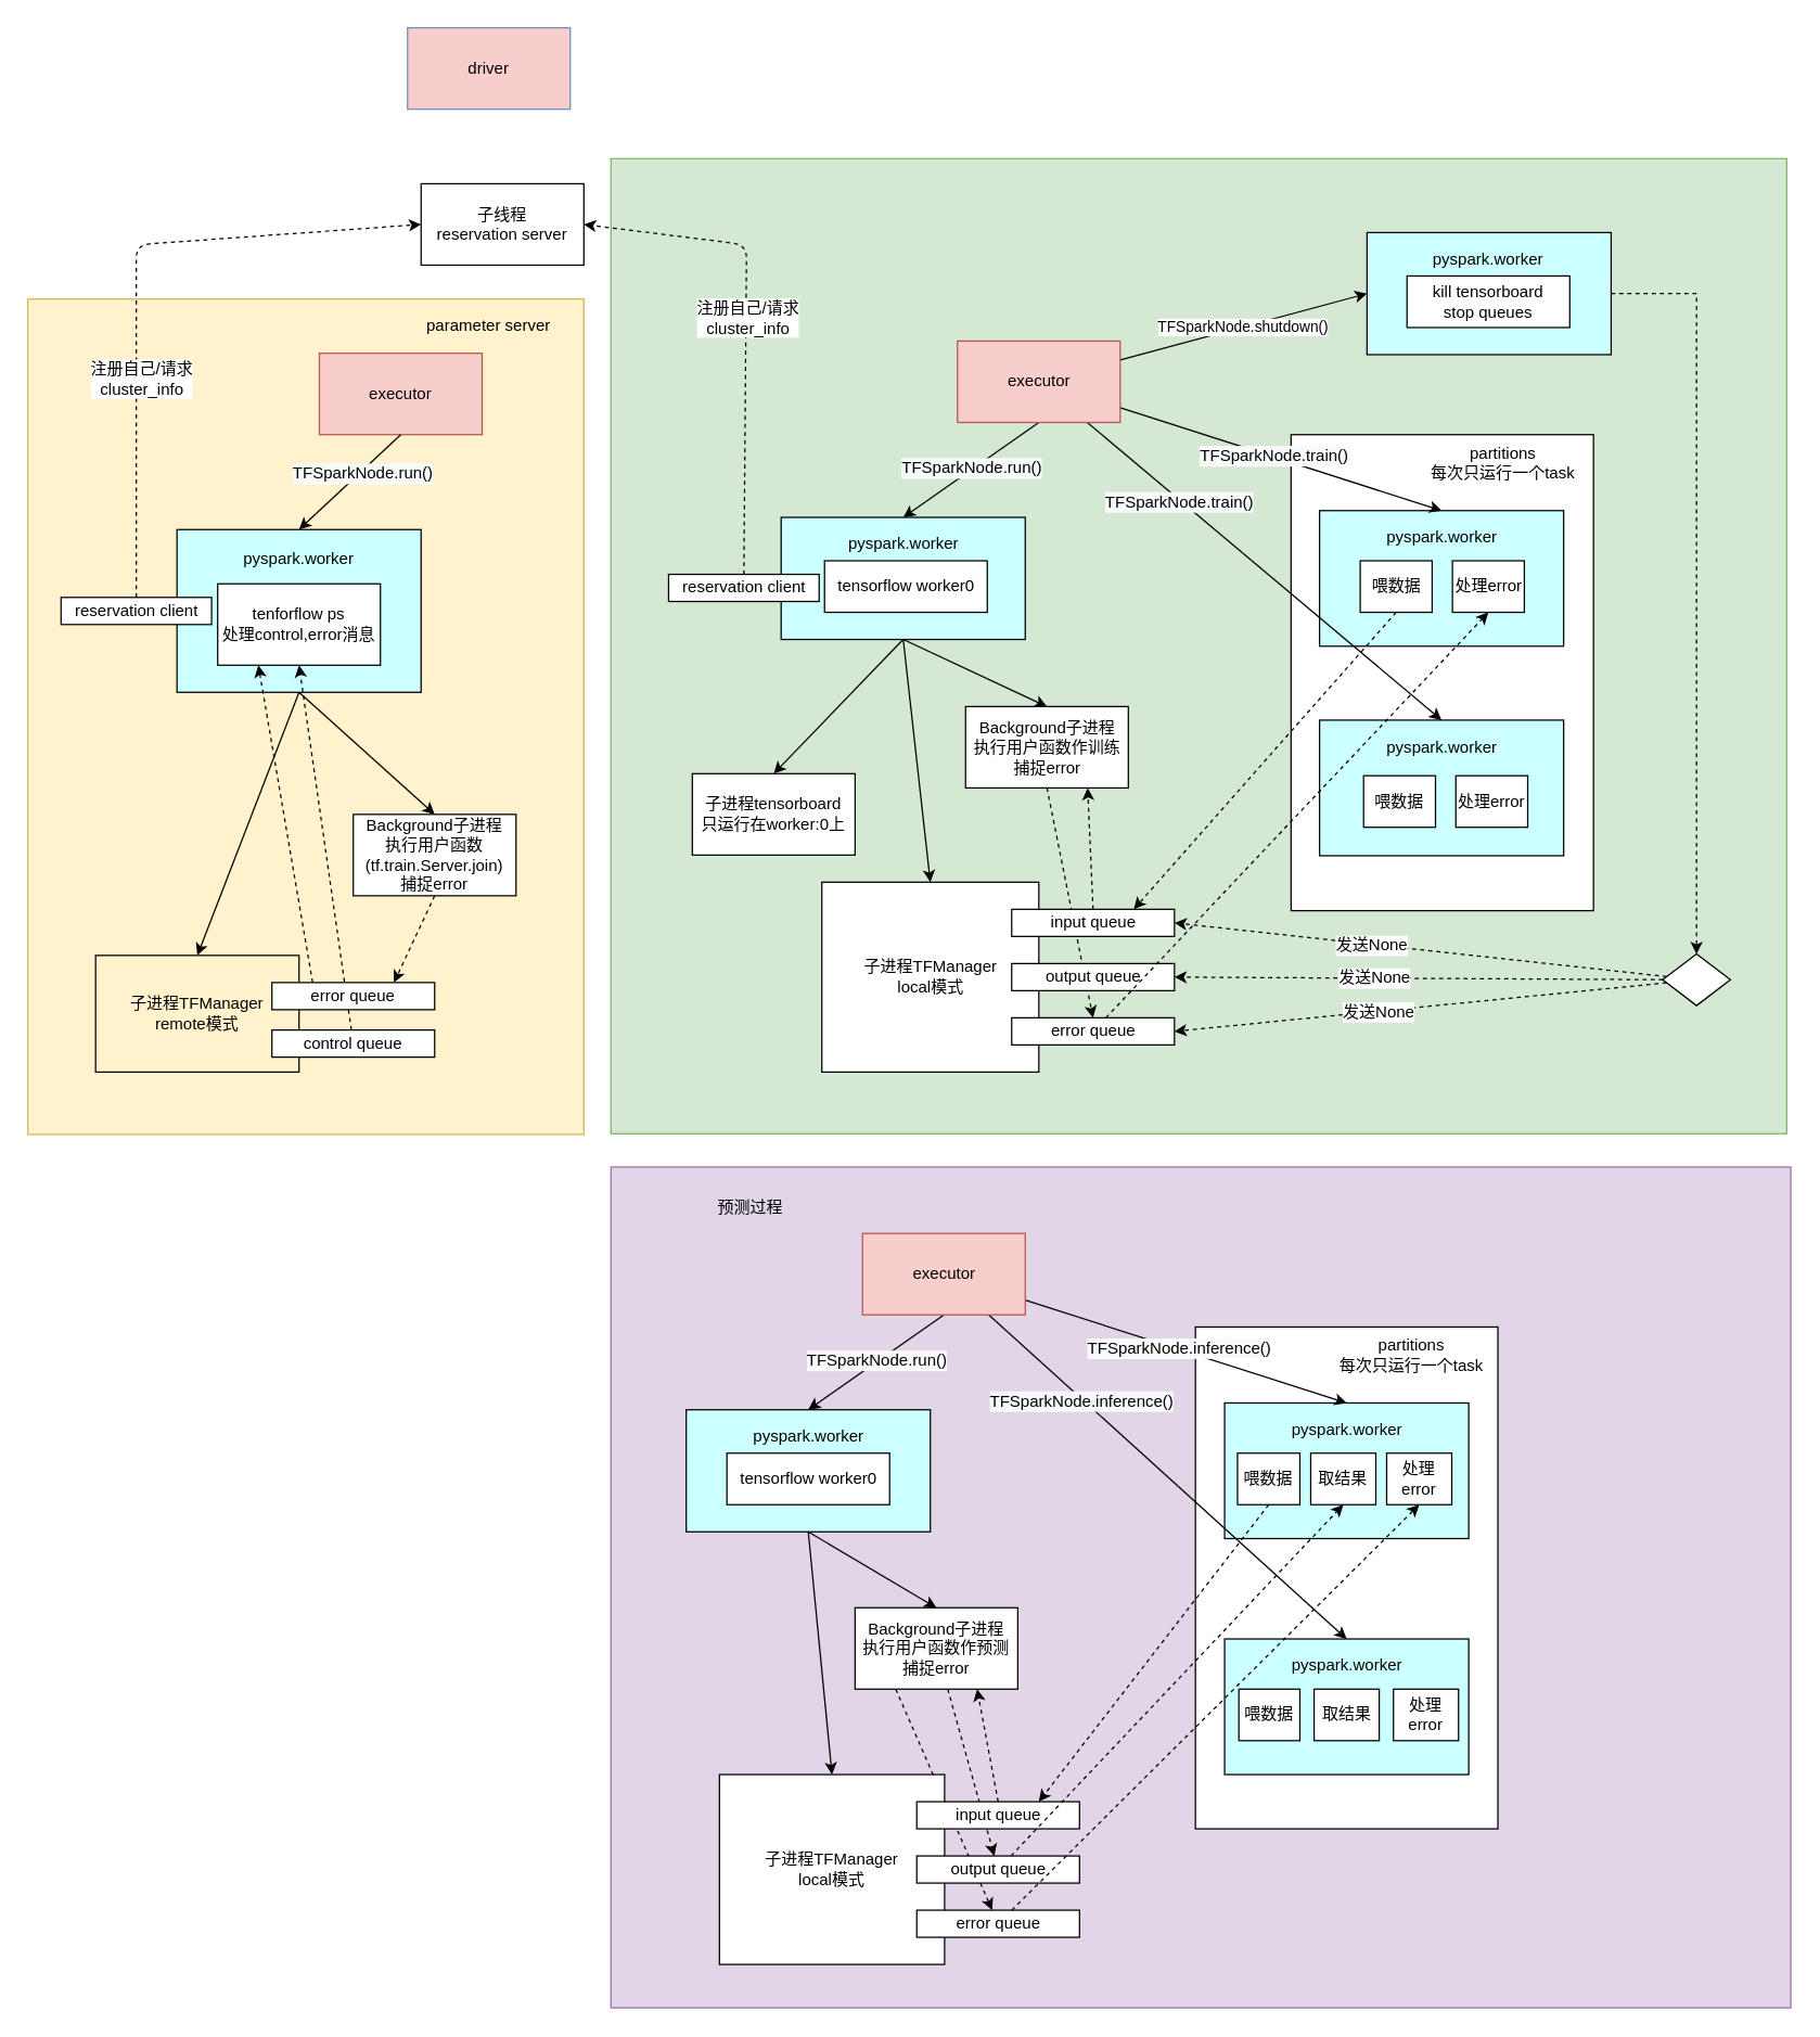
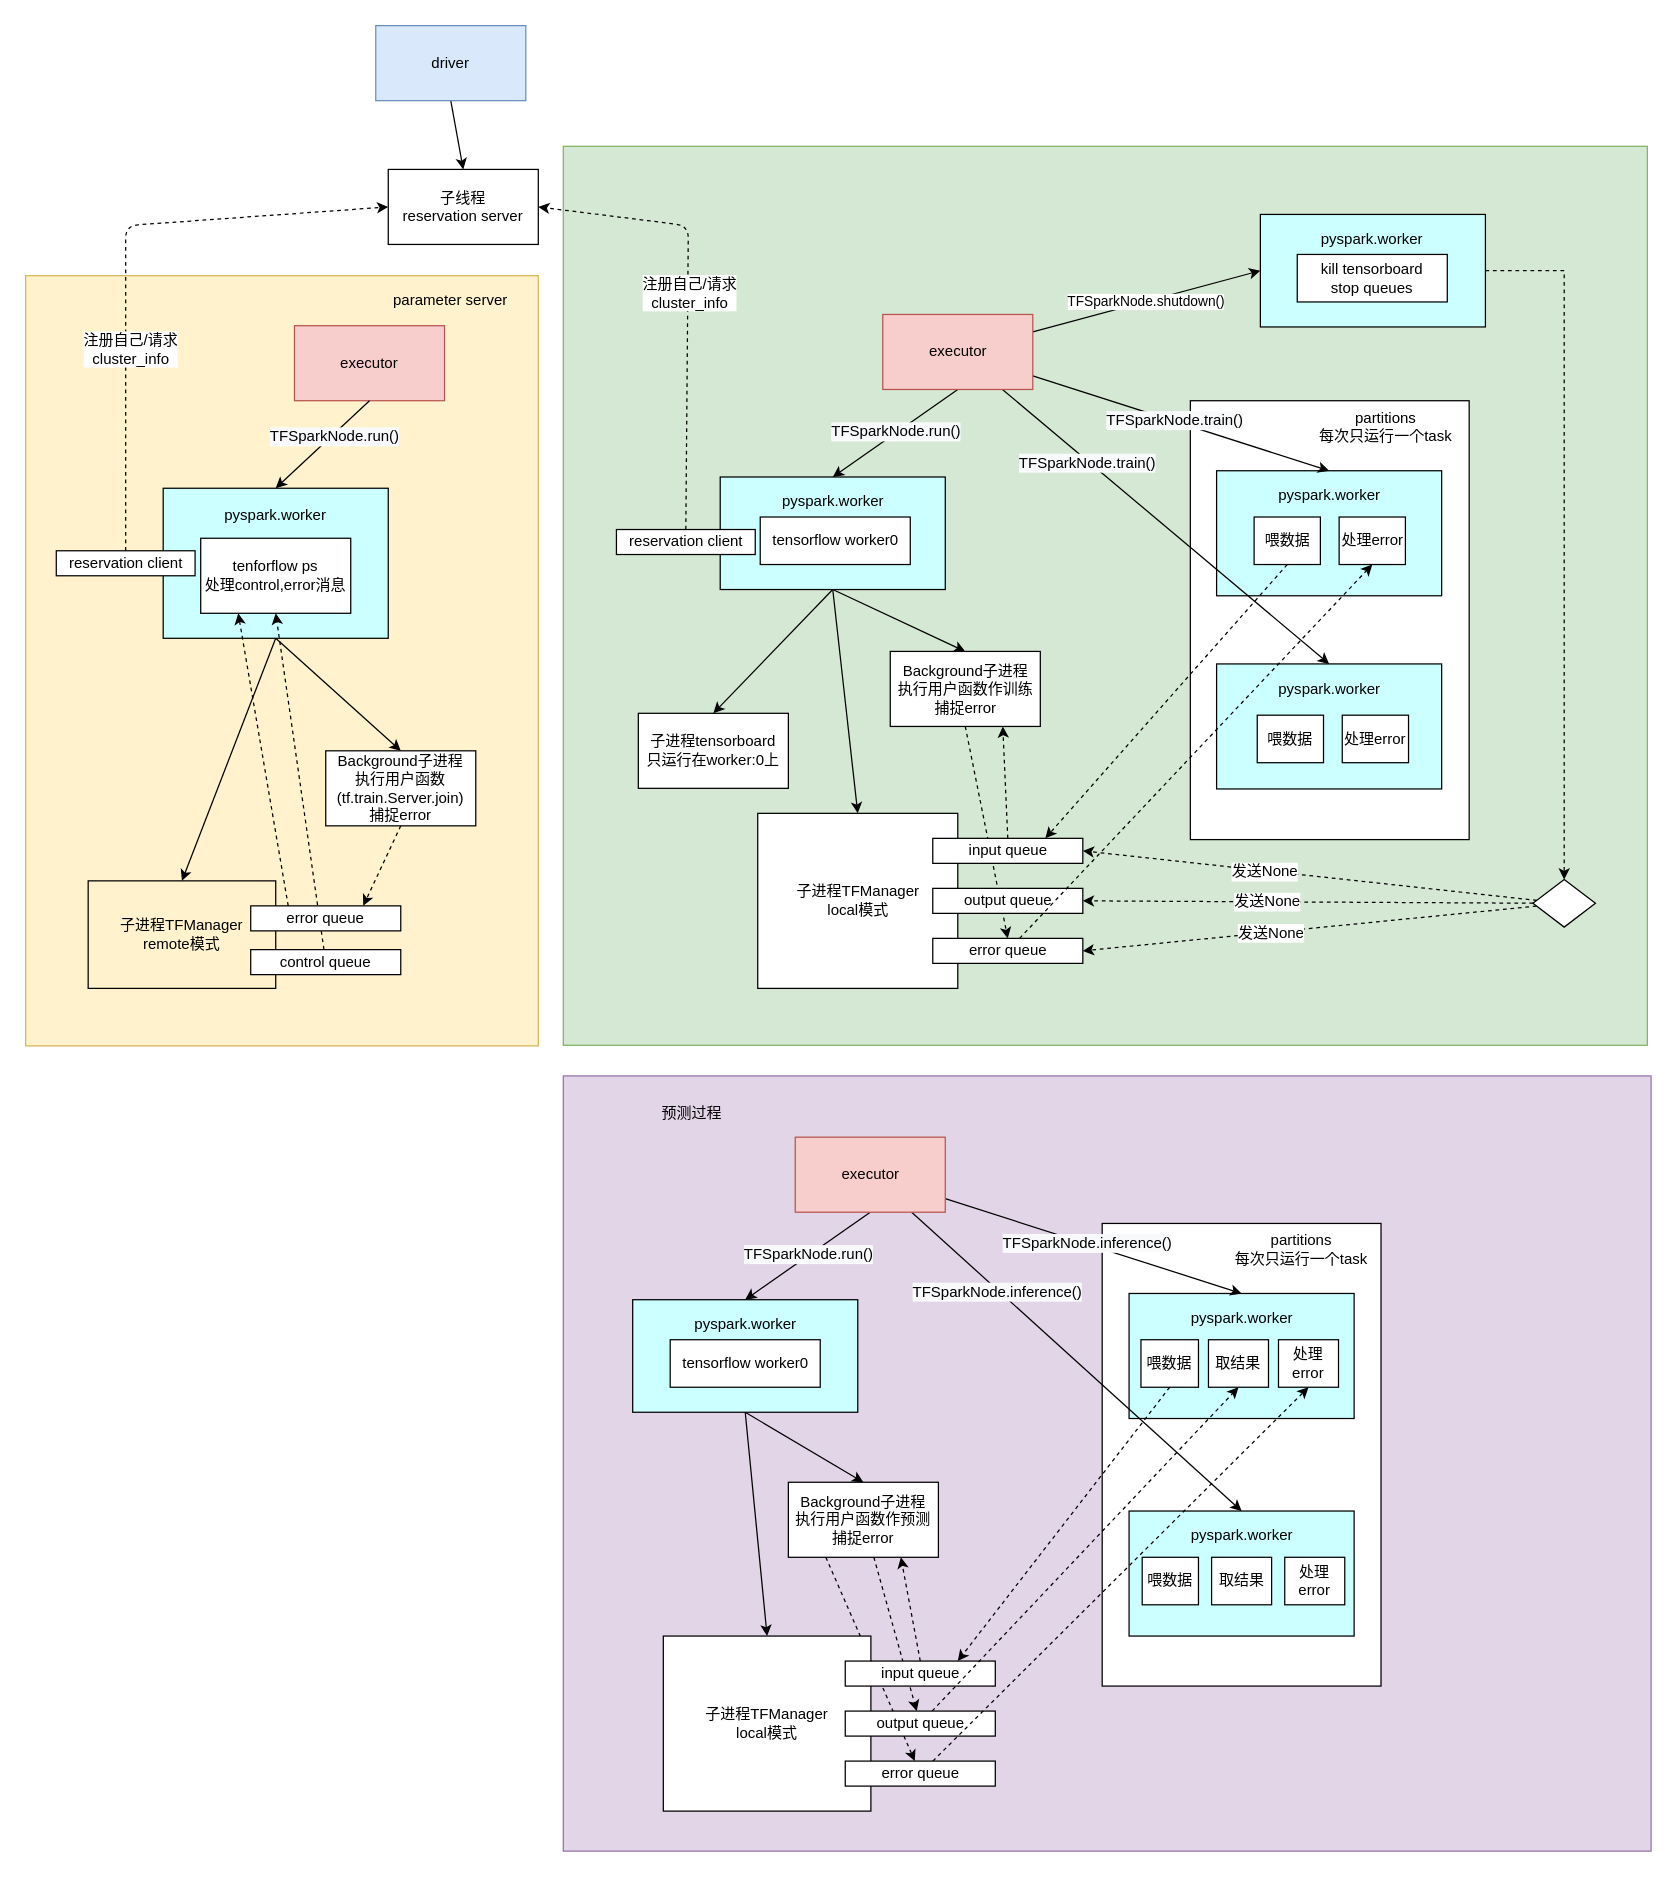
- <mxCell id="60" value="driver" style="rounded=0;whiteSpace=wrap;html=1;fillColor=#f8cecc;strokeColor=#6c8ebf;" parent="1" vertex="1"><mxGeometry x="300" y="20" width="120" height="60" as="geometry" /></mxCell>
+ <mxCell id="60" value="driver" style="rounded=0;whiteSpace=wrap;html=1;fillColor=#dae8fc;strokeColor=#6c8ebf;" parent="1" vertex="1"><mxGeometry x="300" y="20" width="120" height="60" as="geometry" /></mxCell>
+ <mxCell id="59" style="edgeStyle=none;rounded=0;orthogonalLoop=1;jettySize=auto;html=1;entryX=0.5;entryY=0;entryDx=0;entryDy=0;exitX=0.5;exitY=1;exitDx=0;exitDy=0;" parent="1" source="60" target="36" edge="1"><mxGeometry relative="1" as="geometry" /></mxCell>
